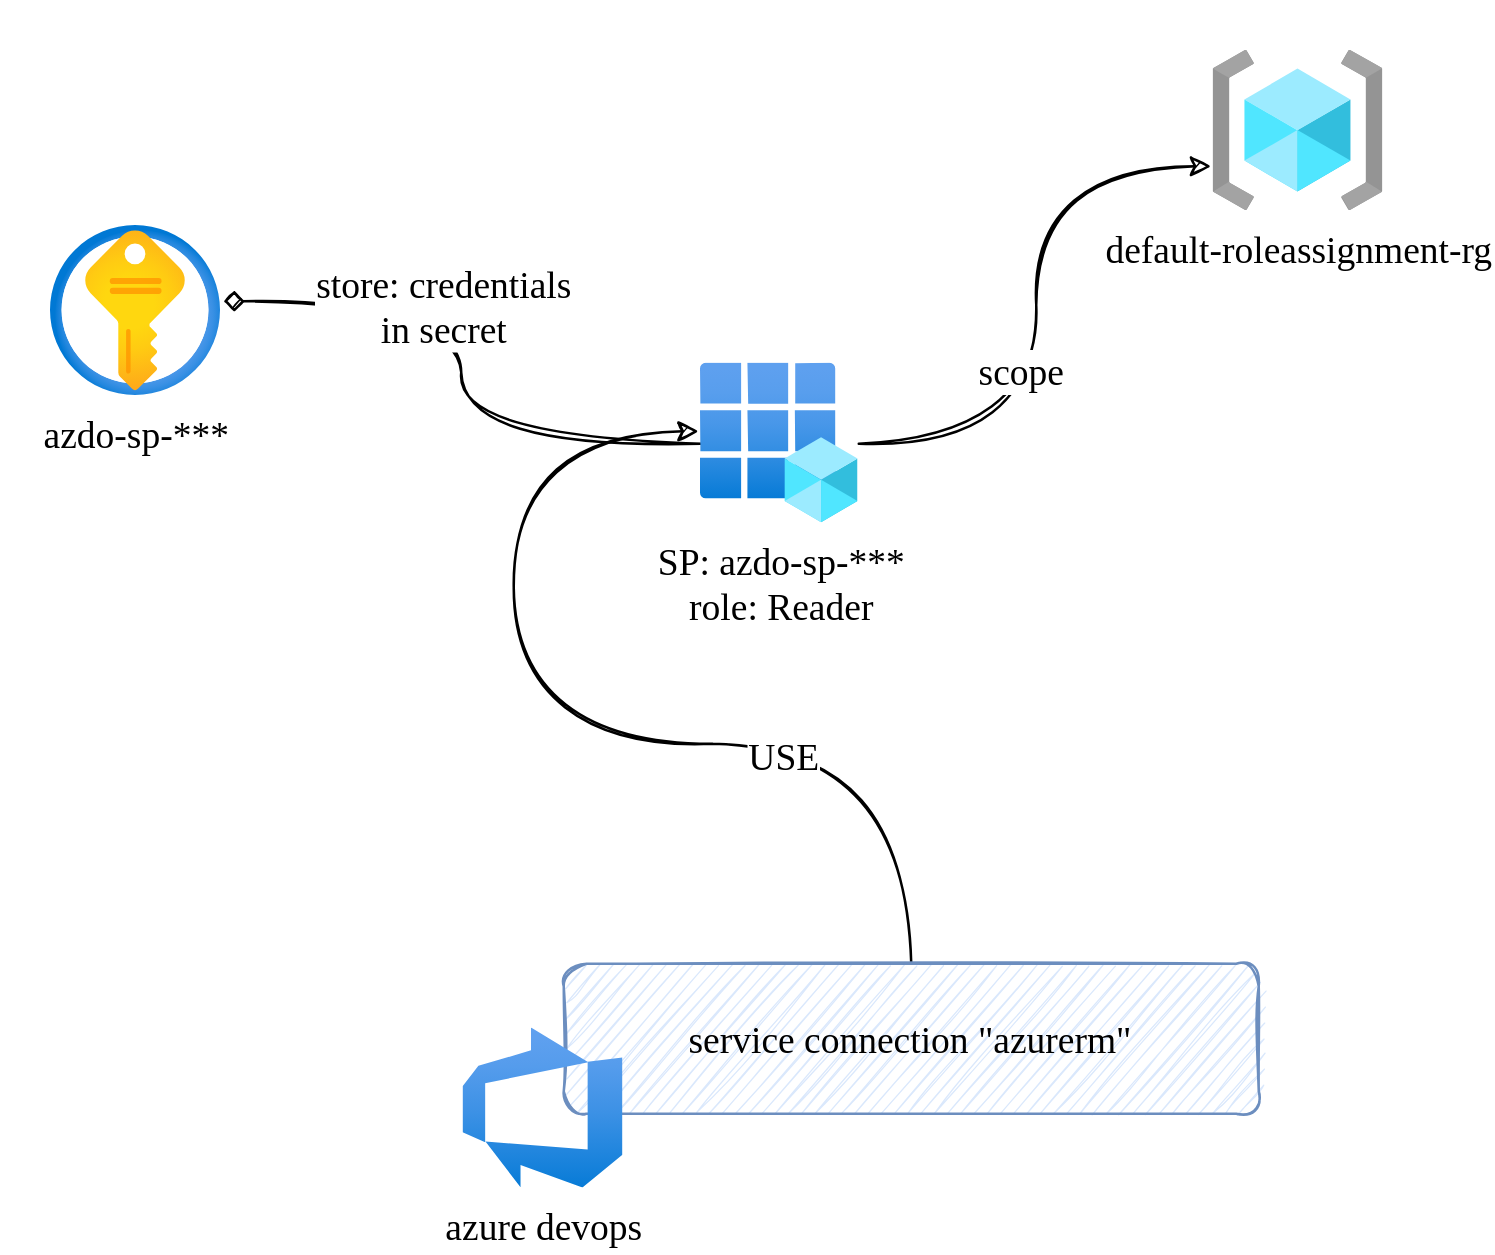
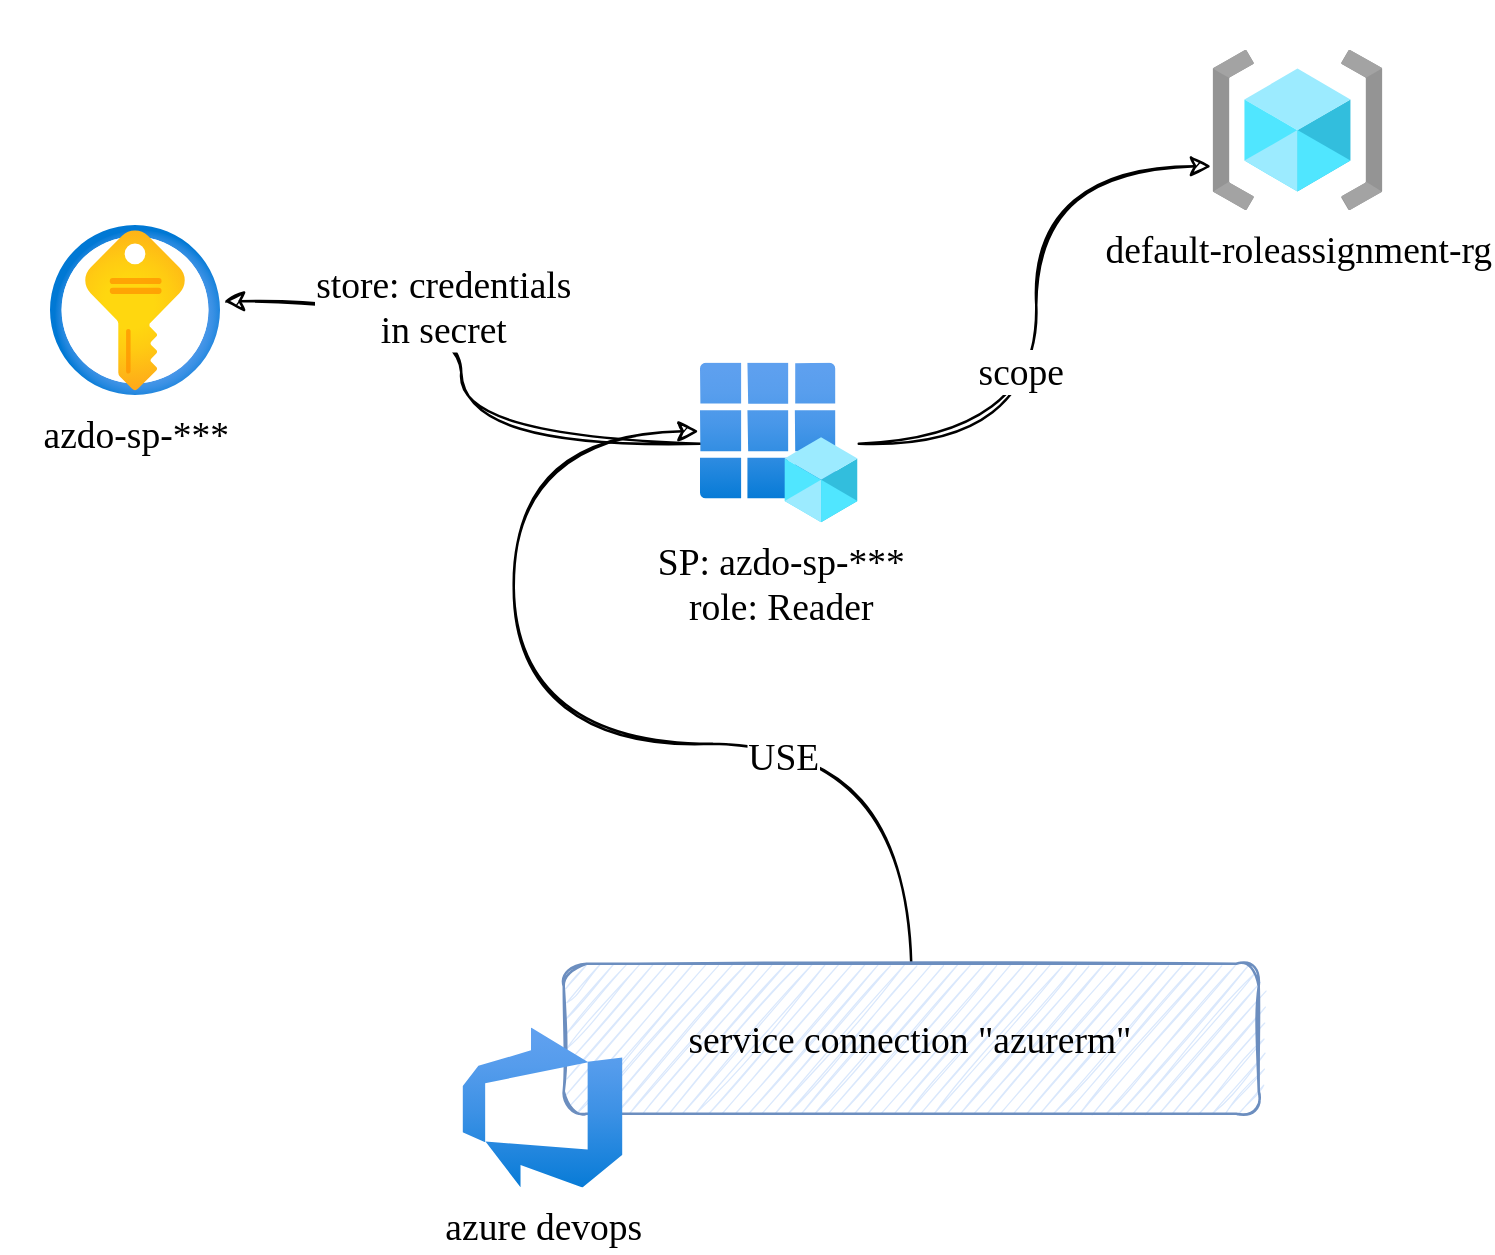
- <mxCell id="2" style="edgeStyle=orthogonalEdgeStyle;rounded=0;orthogonalLoop=1;jettySize=auto;html=1;fontSize=15;comic=0;sketch=1;fontFamily=Architects Daughter;fontSource=https%3A%2F%2Ffonts.googleapis.com%2Fcss%3Ffamily%3DArchitects%2BDaughter;curved=1;entryX=1.015;entryY=0.441;entryDx=0;entryDy=0;entryPerimeter=0;endArrow=diamond;" parent="1" source="6" target="8" edge="1"><mxGeometry relative="1" as="geometry" /></mxCell>
+ <mxCell id="2" style="edgeStyle=orthogonalEdgeStyle;rounded=0;orthogonalLoop=1;jettySize=auto;html=1;fontSize=15;comic=0;sketch=1;fontFamily=Architects Daughter;fontSource=https%3A%2F%2Ffonts.googleapis.com%2Fcss%3Ffamily%3DArchitects%2BDaughter;curved=1;entryX=1.015;entryY=0.441;entryDx=0;entryDy=0;entryPerimeter=0;" parent="1" source="6" target="8" edge="1"><mxGeometry relative="1" as="geometry" /></mxCell>
